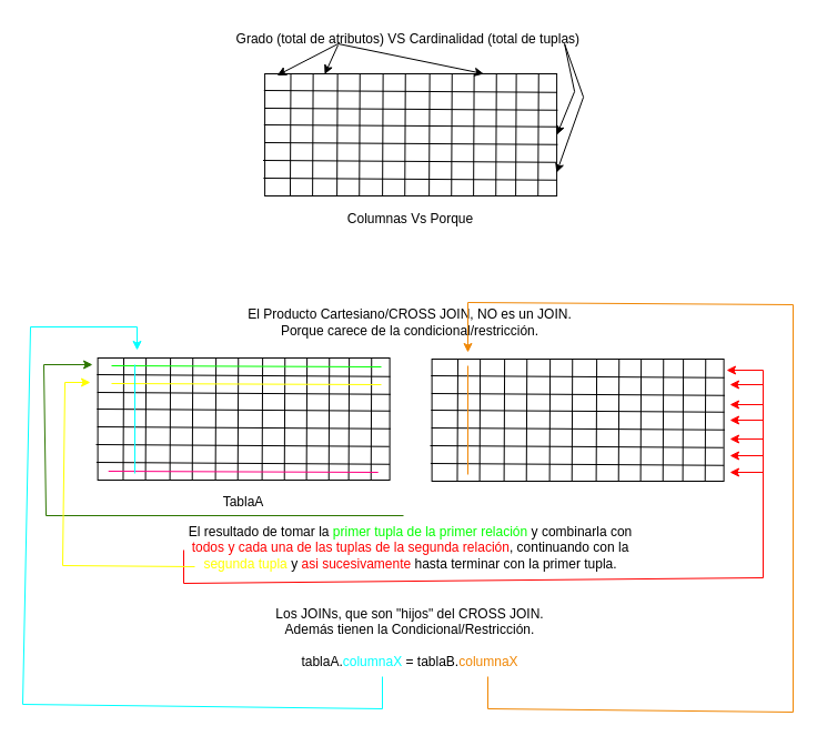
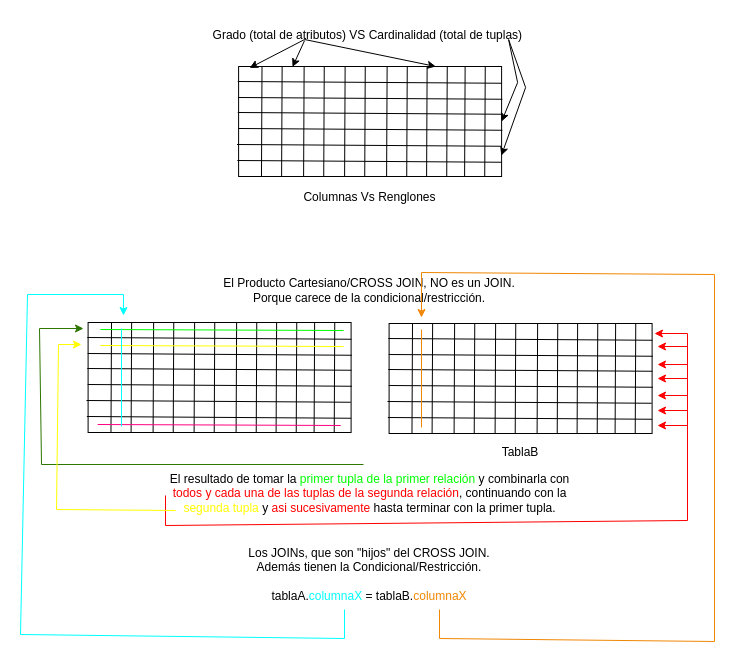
- <mxCell id="28" value="Columnas Vs Porque" style="text;html=1;strokeColor=none;fillColor=none;align=center;verticalAlign=middle;whiteSpace=wrap;rounded=0;" parent="1" vertex="1"><mxGeometry x="294.53" y="182" width="149.35" height="30" as="geometry" /></mxCell>
+ <mxCell id="28" value="Columnas Vs Renglones" style="text;html=1;strokeColor=none;fillColor=none;align=center;verticalAlign=middle;whiteSpace=wrap;rounded=0;" parent="1" vertex="1"><mxGeometry x="294.53" y="182" width="149.35" height="30" as="geometry" /></mxCell>
- <mxCell id="75" value="TablaA" style="text;html=1;strokeColor=none;fillColor=none;align=center;verticalAlign=middle;whiteSpace=wrap;rounded=0;" parent="1" vertex="1"><mxGeometry x="189" y="437" width="60" height="30" as="geometry" /></mxCell>
+ <mxCell id="76" value="TablaB" style="text;html=1;strokeColor=none;fillColor=none;align=center;verticalAlign=middle;whiteSpace=wrap;rounded=0;" parent="1" vertex="1"><mxGeometry x="489.7" y="437" width="60" height="30" as="geometry" /></mxCell>
